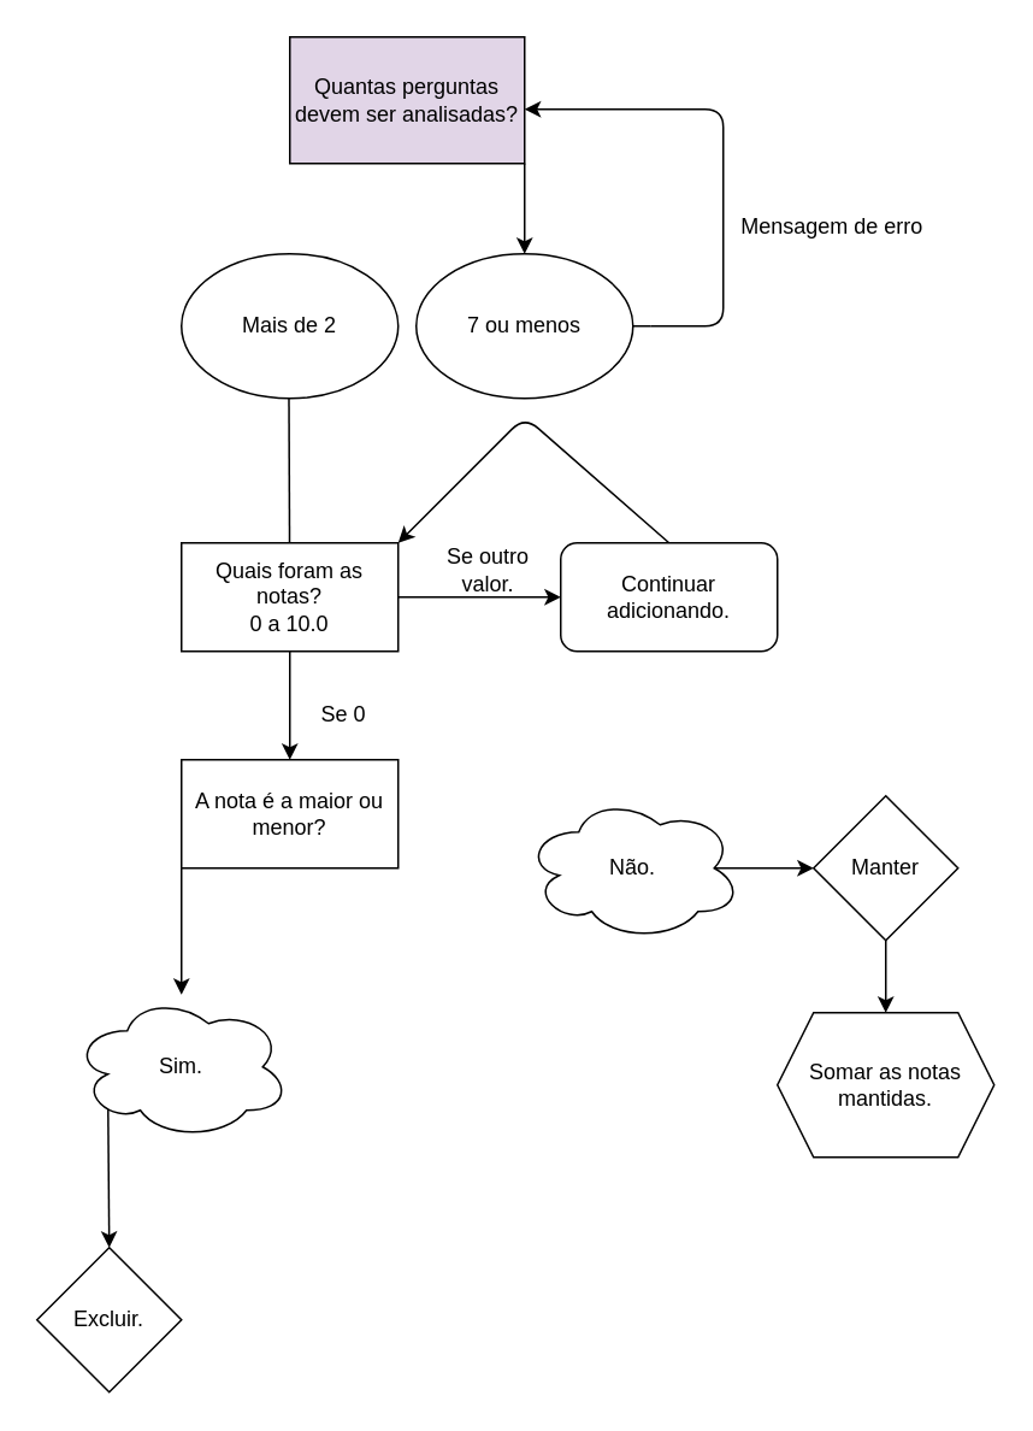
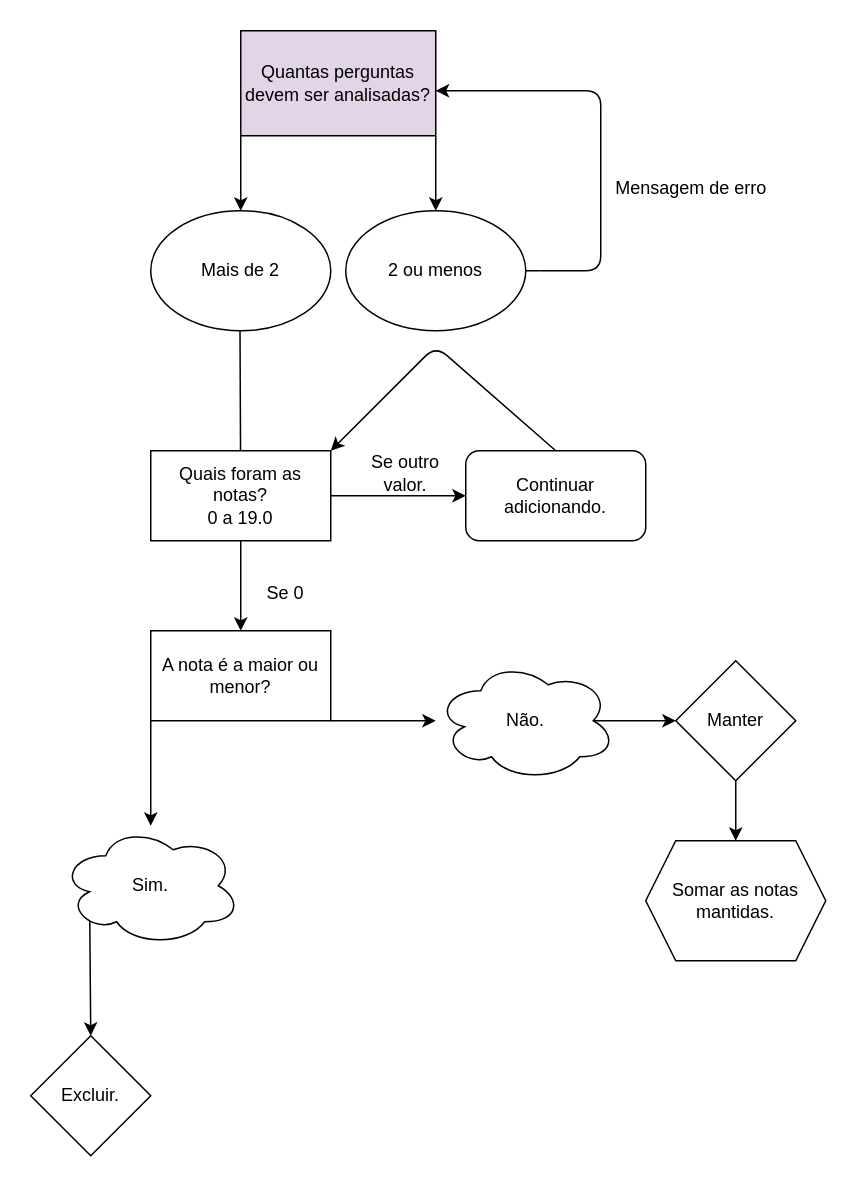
+ <mxCell id="4" value="" style="endArrow=classic;html=1;exitX=0;exitY=1;exitDx=0;exitDy=0;" edge="1" parent="1" source="2" target="5"><mxGeometry width="50" height="50" relative="1" as="geometry"><mxPoint x="190" y="110" as="sourcePoint" /><mxPoint x="160" y="180" as="targetPoint" /></mxGeometry></mxCell>
- <mxCell id="6" value="7 ou menos" style="ellipse;whiteSpace=wrap;html=1;" vertex="1" parent="1"><mxGeometry x="230" y="140" width="120" height="80" as="geometry" /></mxCell>
+ <mxCell id="6" value="2 ou menos" style="ellipse;whiteSpace=wrap;html=1;" vertex="1" parent="1"><mxGeometry x="230" y="140" width="120" height="80" as="geometry" /></mxCell>
- <mxCell id="14" value="Quais foram as notas?&lt;br&gt;0 a 10.0" style="rounded=0;whiteSpace=wrap;html=1;" vertex="1" parent="1"><mxGeometry x="100" y="300" width="120" height="60" as="geometry" /></mxCell>
+ <mxCell id="14" value="Quais foram as notas?&lt;br&gt;0 a 19.0" style="rounded=0;whiteSpace=wrap;html=1;" vertex="1" parent="1"><mxGeometry x="100" y="300" width="120" height="60" as="geometry" /></mxCell>
+ <mxCell id="18" style="edgeStyle=none;html=1;exitX=1;exitY=1;exitDx=0;exitDy=0;" edge="1" parent="1" source="20" target="23"><mxGeometry relative="1" as="geometry" /></mxCell>
